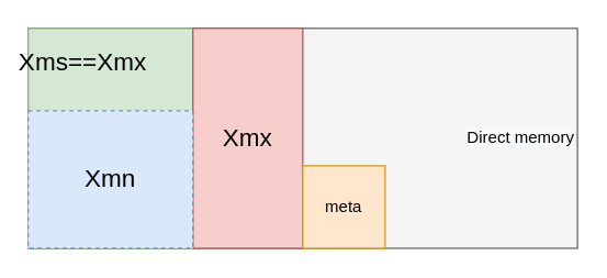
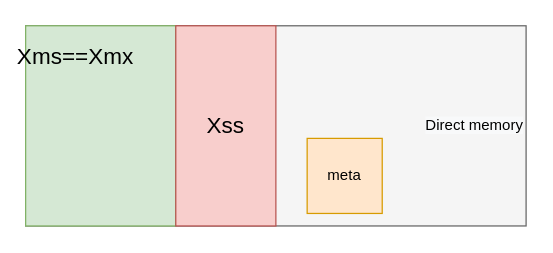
- <mxCell id="4" value="&lt;font style=&quot;font-size: 18px&quot;&gt;Xmx&lt;/font&gt;" style="rounded=0;whiteSpace=wrap;html=1;fillColor=#f8cecc;strokeColor=#b85450;" vertex="1" parent="1"><mxGeometry x="140" y="20" width="80" height="160" as="geometry" /></mxCell>
+ <mxCell id="4" value="&lt;font style=&quot;font-size: 18px&quot;&gt;Xss&lt;/font&gt;" style="rounded=0;whiteSpace=wrap;html=1;fillColor=#f8cecc;strokeColor=#b85450;" vertex="1" parent="1"><mxGeometry x="140" y="20" width="80" height="160" as="geometry" /></mxCell>
- <mxCell id="6" value="&lt;font style=&quot;font-size: 18px&quot;&gt;Xmn&lt;/font&gt;" style="rounded=0;whiteSpace=wrap;html=1;dashed=1;fillColor=#dae8fc;strokeColor=#6c8ebf;" vertex="1" parent="1"><mxGeometry x="20" y="80" width="120" height="100" as="geometry" /></mxCell>
- <mxCell id="5" value="meta" style="rounded=0;whiteSpace=wrap;html=1;fillColor=#ffe6cc;strokeColor=#d79b00;" vertex="1" parent="1"><mxGeometry x="220" y="120" width="60" height="60" as="geometry" /></mxCell>
+ <mxCell id="5" value="meta" style="rounded=0;whiteSpace=wrap;html=1;fillColor=#ffe6cc;strokeColor=#d79b00;" vertex="1" parent="1"><mxGeometry x="245" y="110" width="60" height="60" as="geometry" /></mxCell>
